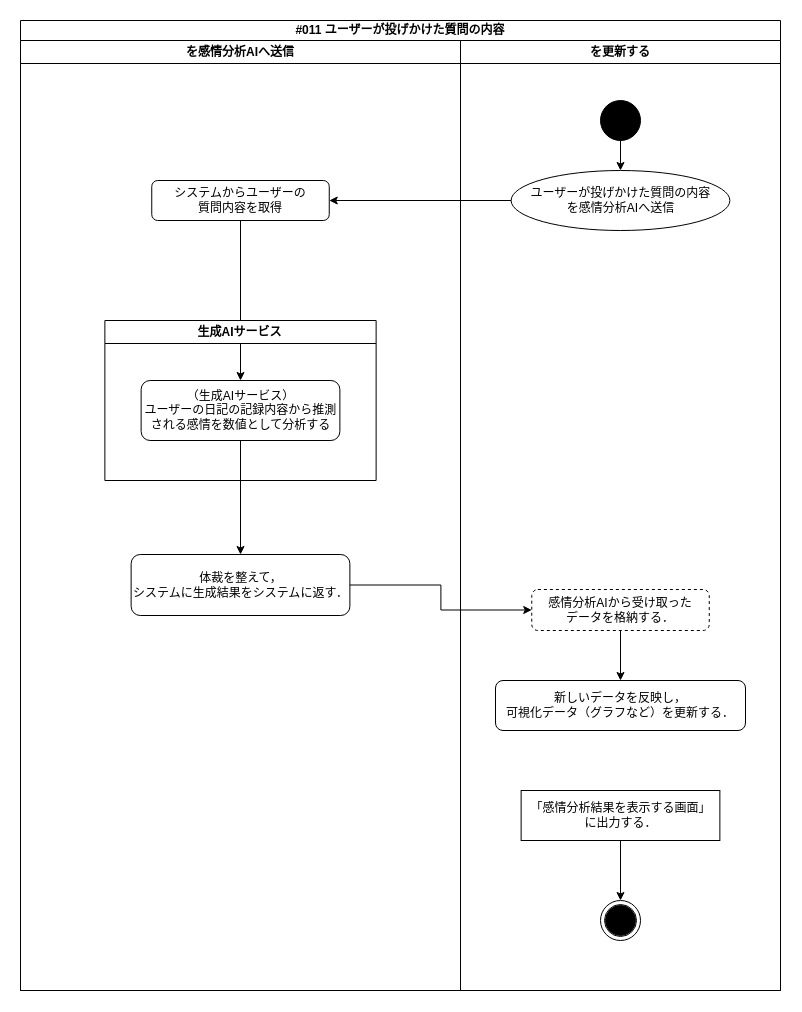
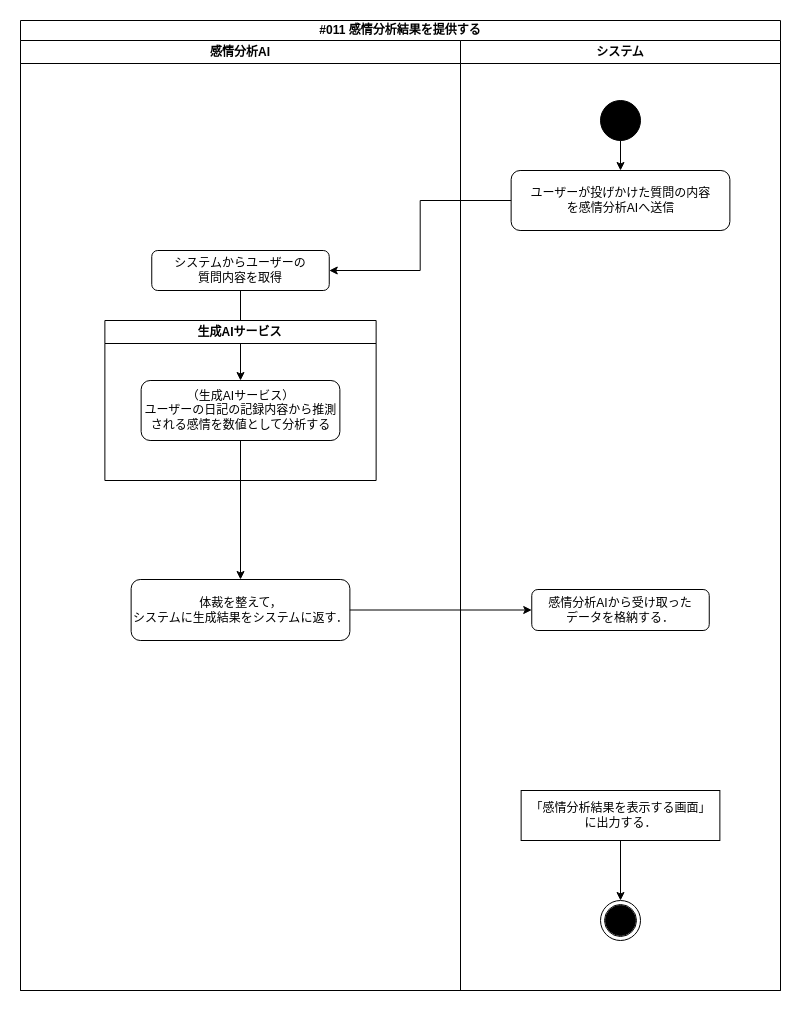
- <mxCell id="2" value="#011 ユーザーが投げかけた質問の内容" style="swimlane;whiteSpace=wrap;html=1;swimlaneLine=1;startSize=20;rounded=0;" parent="1" vertex="1"><mxGeometry x="20" y="20" width="760" height="970" as="geometry" /></mxCell>
+ <mxCell id="2" value="#011 感情分析結果を提供する" style="swimlane;whiteSpace=wrap;html=1;swimlaneLine=1;startSize=20;rounded=0;" parent="1" vertex="1"><mxGeometry x="20" y="20" width="760" height="970" as="geometry" /></mxCell>
- <mxCell id="3" value="を感情分析AIへ送信" style="swimlane;whiteSpace=wrap;html=1;" parent="2" vertex="1"><mxGeometry y="20" width="440" height="950" as="geometry"><mxRectangle y="20" width="90" height="30" as="alternateBounds" /></mxGeometry></mxCell>
+ <mxCell id="3" value="感情分析AI" style="swimlane;whiteSpace=wrap;html=1;" parent="2" vertex="1"><mxGeometry y="20" width="440" height="950" as="geometry"><mxRectangle y="20" width="90" height="30" as="alternateBounds" /></mxGeometry></mxCell>
- <mxCell id="10" value="を更新する" style="swimlane;whiteSpace=wrap;html=1;" parent="2" vertex="1"><mxGeometry x="440" y="20" width="320" height="950" as="geometry"><mxRectangle x="320" y="20" width="90" height="30" as="alternateBounds" /></mxGeometry></mxCell>
+ <mxCell id="10" value="システム" style="swimlane;whiteSpace=wrap;html=1;" parent="2" vertex="1"><mxGeometry x="440" y="20" width="320" height="950" as="geometry"><mxRectangle x="320" y="20" width="90" height="30" as="alternateBounds" /></mxGeometry></mxCell>
- <mxCell id="5" value="システムからユーザーの&lt;br&gt;質問内容を取得" style="rounded=1;whiteSpace=wrap;html=1;fillColor=none;" parent="3" vertex="1"><mxGeometry x="131.25" y="140" width="177.5" height="40" as="geometry" /></mxCell>
+ <mxCell id="5" value="システムからユーザーの&lt;br&gt;質問内容を取得" style="rounded=1;whiteSpace=wrap;html=1;fillColor=none;" parent="3" vertex="1"><mxGeometry x="131.25" y="210" width="177.5" height="40" as="geometry" /></mxCell>
- <mxCell id="14" value="ユーザーが投げかけた質問の内容&lt;br&gt;を感情分析AIへ送信" style="ellipse;whiteSpace=wrap;html=1;fillColor=none;" parent="10" vertex="1"><mxGeometry x="50.63" y="130" width="218.75" height="60" as="geometry" /></mxCell>
+ <mxCell id="14" value="ユーザーが投げかけた質問の内容&lt;br&gt;を感情分析AIへ送信" style="rounded=1;whiteSpace=wrap;html=1;fillColor=none;" parent="10" vertex="1"><mxGeometry x="50.63" y="130" width="218.75" height="60" as="geometry" /></mxCell>
- <mxCell id="7" value="体裁を整えて，&lt;br&gt;システムに生成結果をシステムに返す．" style="rounded=1;whiteSpace=wrap;html=1;fillColor=none;" parent="3" vertex="1"><mxGeometry x="110.63" y="514" width="218.75" height="61" as="geometry" /></mxCell>
+ <mxCell id="7" value="体裁を整えて，&lt;br&gt;システムに生成結果をシステムに返す．" style="rounded=1;whiteSpace=wrap;html=1;fillColor=none;" parent="3" vertex="1"><mxGeometry x="110.63" y="539" width="218.75" height="61" as="geometry" /></mxCell>
- <mxCell id="16" value="感情分析AIから受け取った&lt;br&gt;データを格納する．" style="rounded=1;whiteSpace=wrap;html=1;fillColor=none;dashed=1;" parent="10" vertex="1"><mxGeometry x="71.25" y="549" width="177.5" height="41" as="geometry" /></mxCell>
+ <mxCell id="16" value="感情分析AIから受け取った&lt;br&gt;データを格納する．" style="rounded=1;whiteSpace=wrap;html=1;fillColor=none;" parent="10" vertex="1"><mxGeometry x="71.25" y="549" width="177.5" height="41" as="geometry" /></mxCell>
- <mxCell id="15" style="edgeStyle=none;html=1;exitX=0.5;exitY=1;exitDx=0;exitDy=0;entryX=0.5;entryY=0;entryDx=0;entryDy=0;" parent="10" source="16" target="19" edge="1"><mxGeometry relative="1" as="geometry" /></mxCell>
- <mxCell id="19" value="新しいデータを反映し，&lt;br&gt;可視化データ（グラフなど）を更新する．" style="rounded=1;whiteSpace=wrap;html=1;fillColor=none;" parent="10" vertex="1"><mxGeometry x="35.01" y="640" width="250" height="50" as="geometry" /></mxCell>
